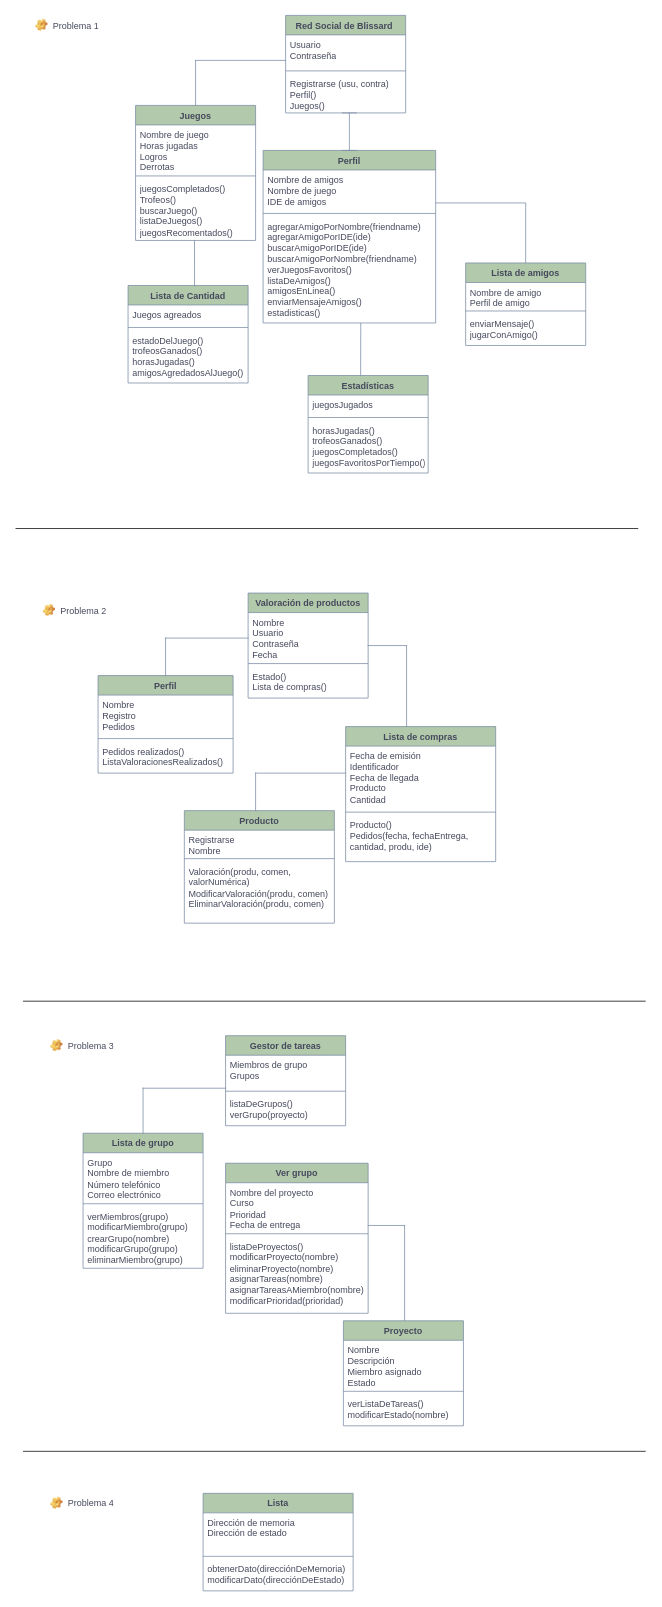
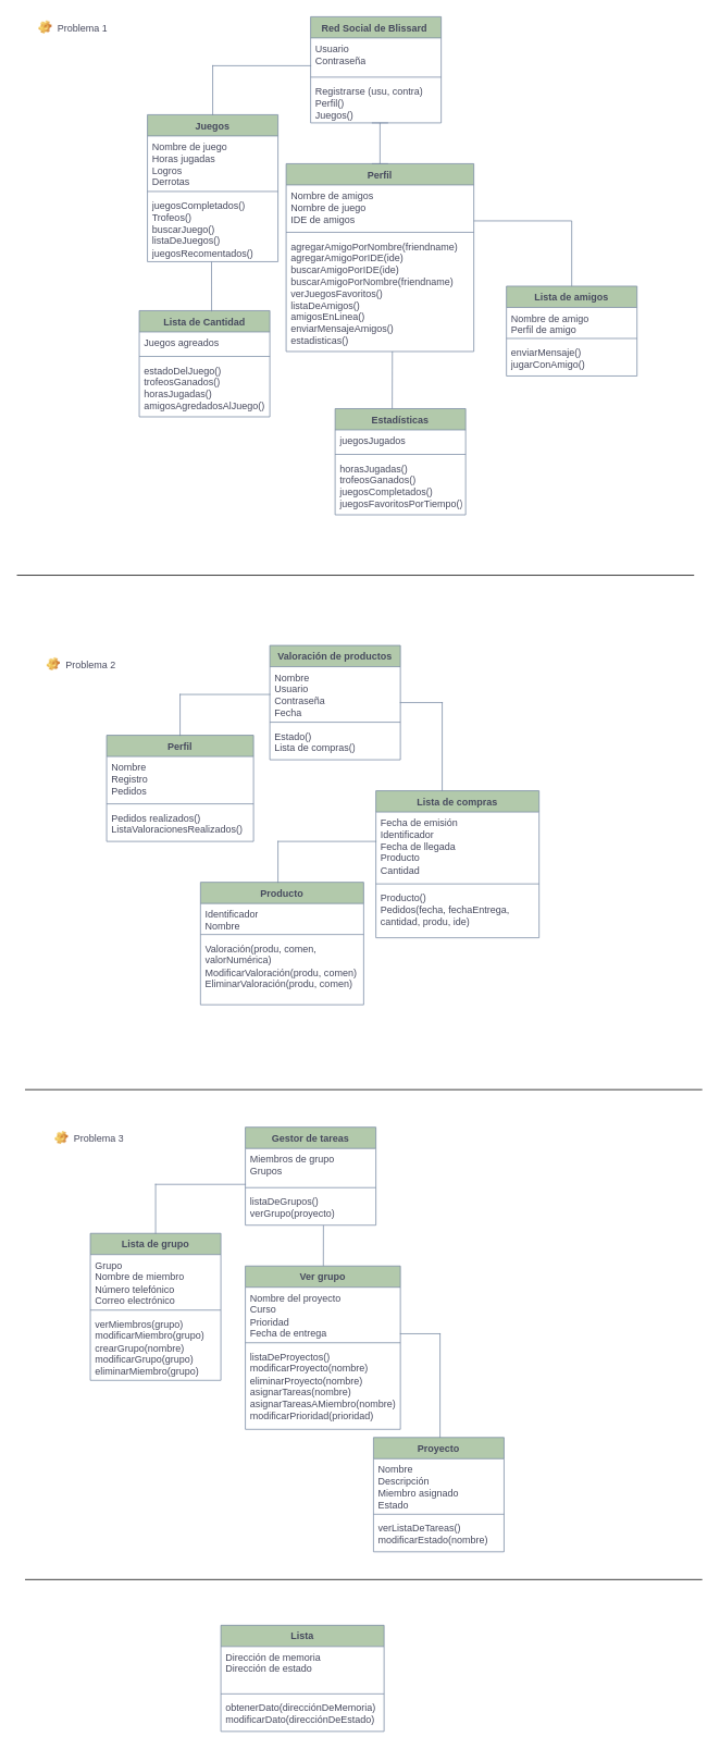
- <mxCell id="48" value="Registrarse&lt;div&gt;Nombre&lt;/div&gt;" style="text;strokeColor=none;fillColor=none;align=left;verticalAlign=top;spacingLeft=4;spacingRight=4;overflow=hidden;rotatable=0;points=[[0,0.5],[1,0.5]];portConstraint=eastwest;whiteSpace=wrap;html=1;fontColor=#46495D;" vertex="1" parent="47"><mxGeometry y="26" width="200" height="34" as="geometry" /></mxCell>
+ <mxCell id="48" value="Identificador&lt;div&gt;Nombre&lt;/div&gt;" style="text;strokeColor=none;fillColor=none;align=left;verticalAlign=top;spacingLeft=4;spacingRight=4;overflow=hidden;rotatable=0;points=[[0,0.5],[1,0.5]];portConstraint=eastwest;whiteSpace=wrap;html=1;fontColor=#46495D;" vertex="1" parent="47"><mxGeometry y="26" width="200" height="34" as="geometry" /></mxCell>
+ <mxCell id="66" value="" style="endArrow=none;html=1;rounded=0;exitX=0.503;exitY=0;exitDx=0;exitDy=0;labelBackgroundColor=none;strokeColor=#788AA3;fontColor=default;entryX=0.598;entryY=1.006;entryDx=0;entryDy=0;entryPerimeter=0;exitPerimeter=0;" edge="1" parent="1" source="62" target="56"><mxGeometry width="50" height="50" relative="1" as="geometry"><mxPoint x="395.7" y="1548.91" as="sourcePoint" /><mxPoint x="394.3" y="1500.002" as="targetPoint" /></mxGeometry></mxCell>
- <mxCell id="72" value="Problema 4" style="label;fontStyle=0;strokeColor=none;fillColor=none;align=left;verticalAlign=top;overflow=hidden;spacingLeft=28;spacingRight=4;rotatable=0;points=[[0,0.5],[1,0.5]];portConstraint=eastwest;imageWidth=16;imageHeight=16;whiteSpace=wrap;html=1;image=img/clipart/Gear_128x128.png;labelBackgroundColor=none;fontColor=#46495D;" vertex="1" parent="1"><mxGeometry x="60" y="1990" width="120" height="26" as="geometry" /></mxCell>
